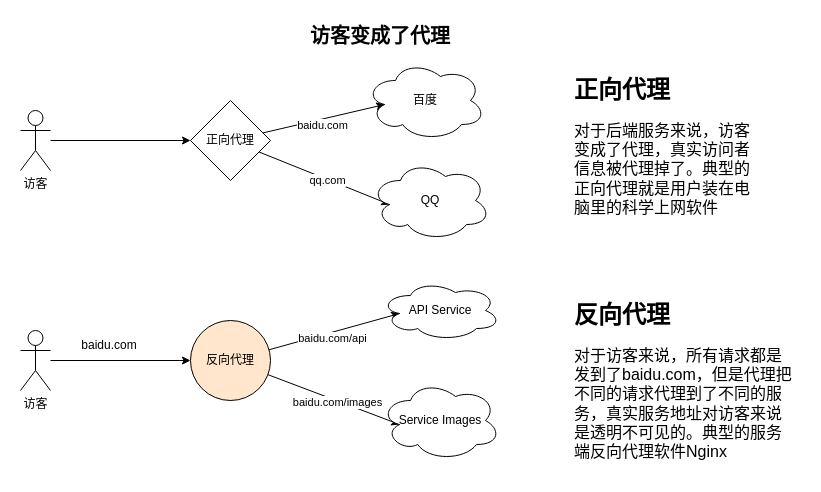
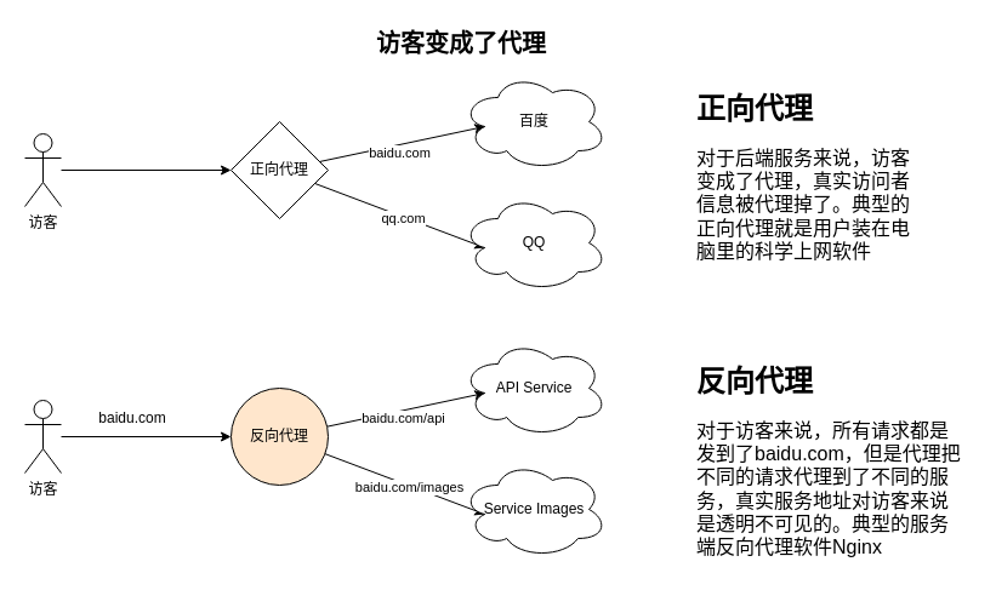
- <mxCell id="10" value="百度" style="ellipse;shape=cloud;whiteSpace=wrap;html=1;" vertex="1" parent="1"><mxGeometry x="365" y="60" width="120" height="80" as="geometry" /></mxCell>
+ <mxCell id="10" value="百度" style="ellipse;shape=cloud;whiteSpace=wrap;html=1;" vertex="1" parent="1"><mxGeometry x="380" y="60" width="120" height="80" as="geometry" /></mxCell>
- <mxCell id="11" value="QQ" style="ellipse;shape=cloud;whiteSpace=wrap;html=1;" vertex="1" parent="1"><mxGeometry x="370" y="160" width="120" height="80" as="geometry" /></mxCell>
+ <mxCell id="11" value="QQ" style="ellipse;shape=cloud;whiteSpace=wrap;html=1;" vertex="1" parent="1"><mxGeometry x="380" y="160" width="120" height="80" as="geometry" /></mxCell>
- <mxCell id="20" value="API Service" style="ellipse;shape=cloud;whiteSpace=wrap;html=1;" vertex="1" parent="1"><mxGeometry x="380" y="280" width="120" height="60" as="geometry" /></mxCell>
+ <mxCell id="20" value="API Service" style="ellipse;shape=cloud;whiteSpace=wrap;html=1;" vertex="1" parent="1"><mxGeometry x="380" y="280" width="120" height="80" as="geometry" /></mxCell>
